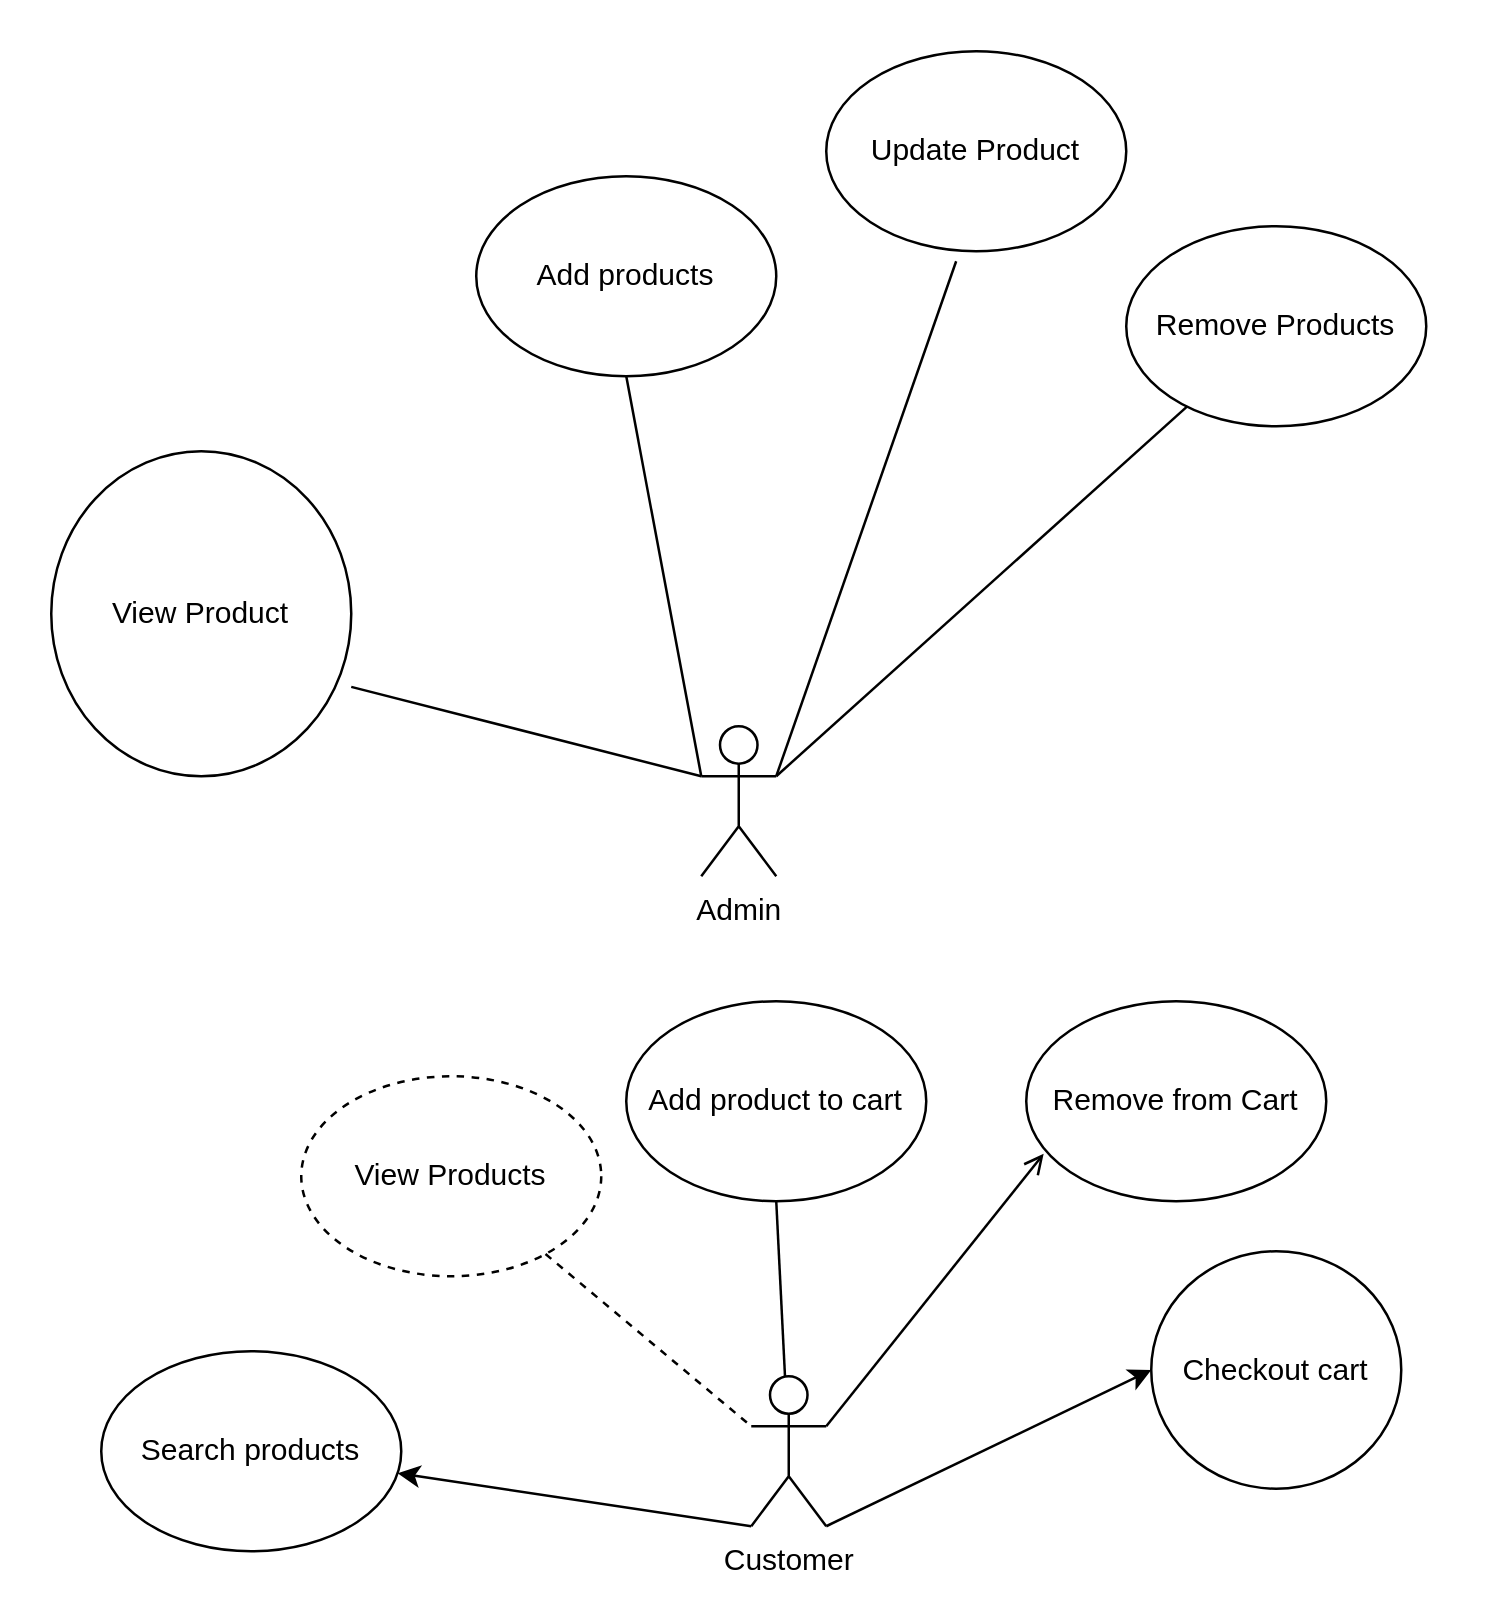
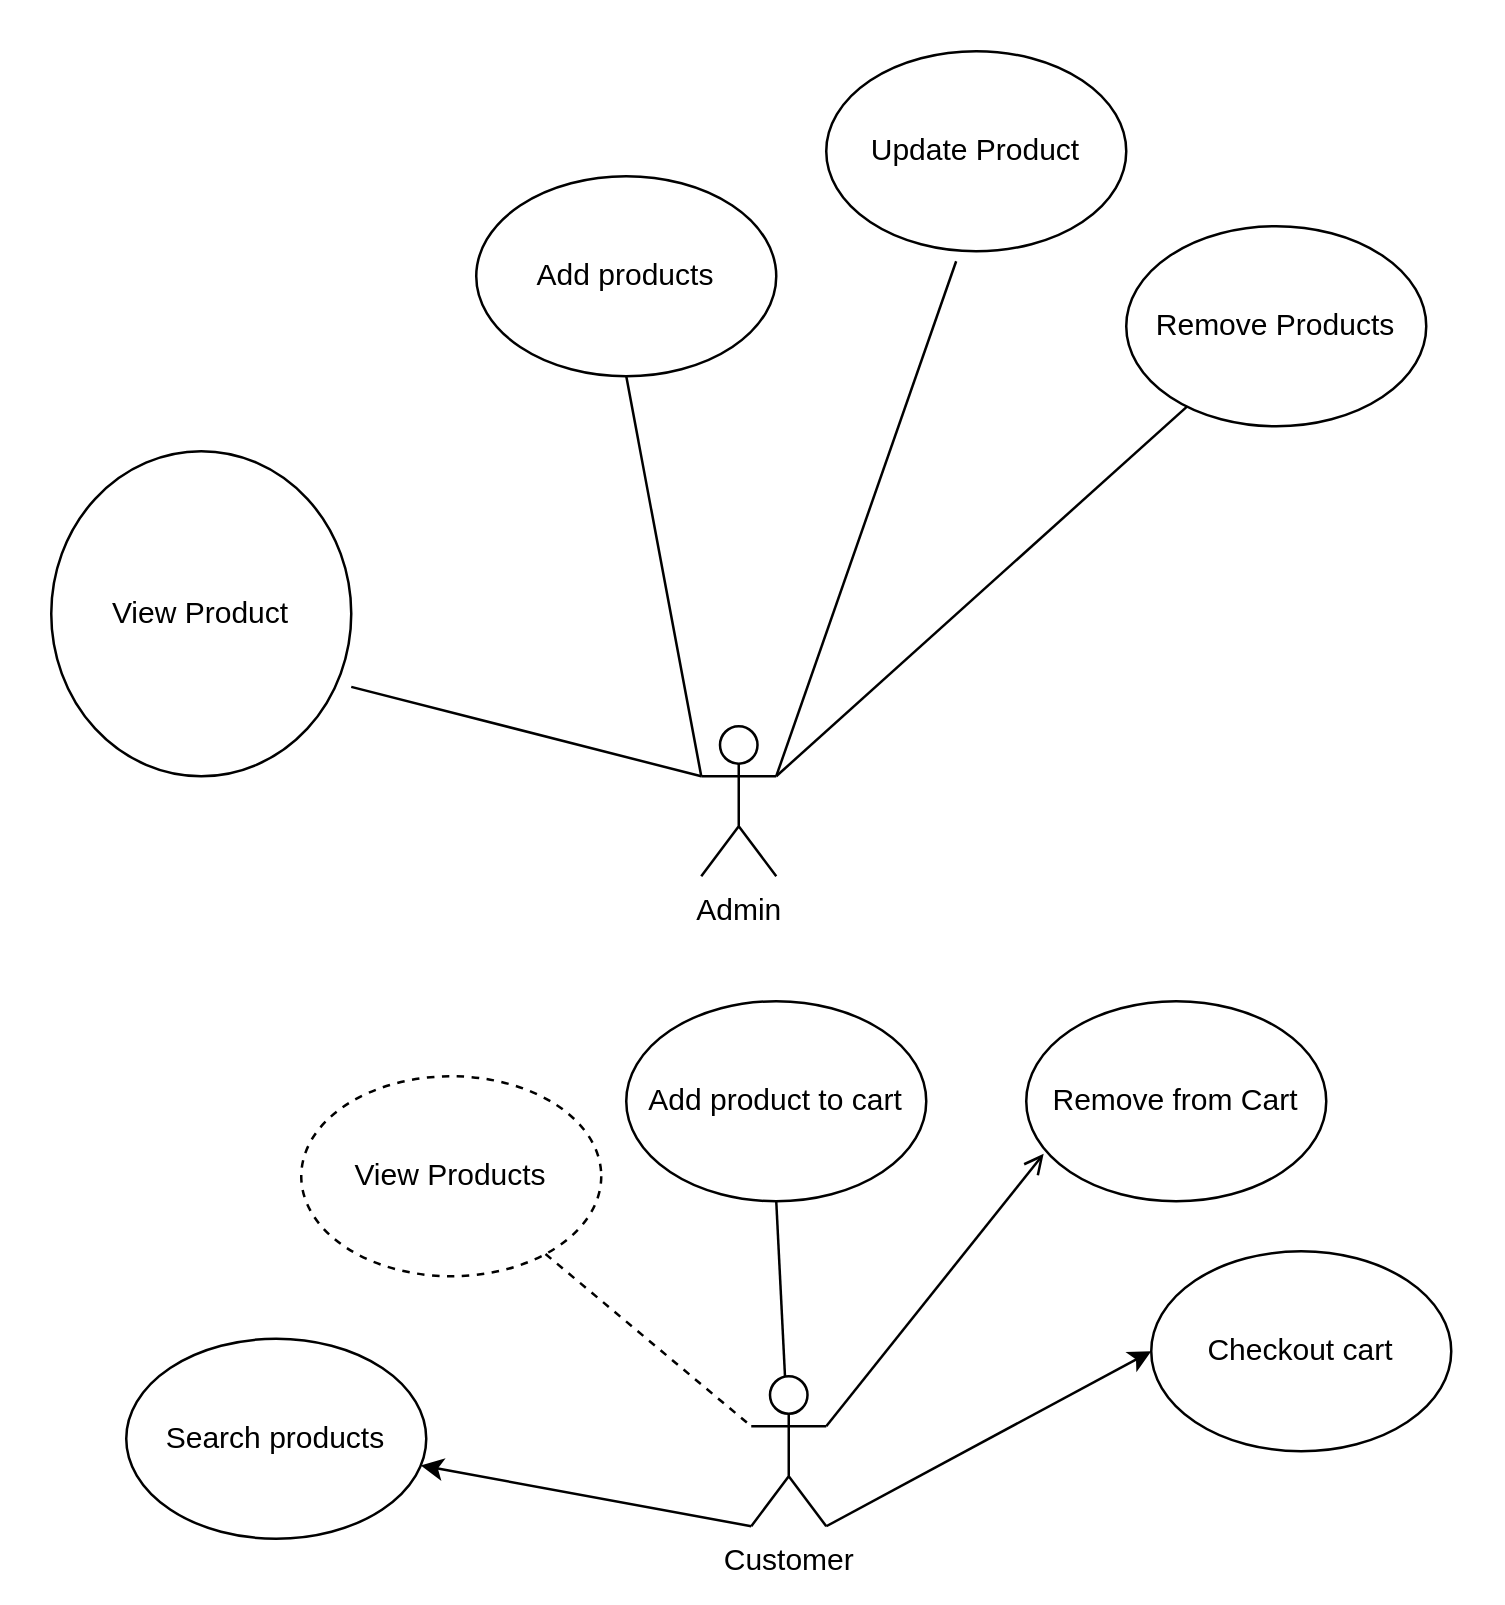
- <mxCell id="16" value="Checkout cart" style="ellipse;whiteSpace=wrap;html=1;" vertex="1" parent="1"><mxGeometry x="460" y="500" width="100" height="95" as="geometry" /></mxCell>
+ <mxCell id="16" value="Checkout cart" style="ellipse;whiteSpace=wrap;html=1;" vertex="1" parent="1"><mxGeometry x="460" y="500" width="120" height="80" as="geometry" /></mxCell>
- <mxCell id="15" value="Search products&lt;br&gt;" style="ellipse;whiteSpace=wrap;html=1;" vertex="1" parent="1"><mxGeometry x="40" y="540" width="120" height="80" as="geometry" /></mxCell>
+ <mxCell id="15" value="Search products&lt;br&gt;" style="ellipse;whiteSpace=wrap;html=1;" vertex="1" parent="1"><mxGeometry x="50" y="535" width="120" height="80" as="geometry" /></mxCell>
